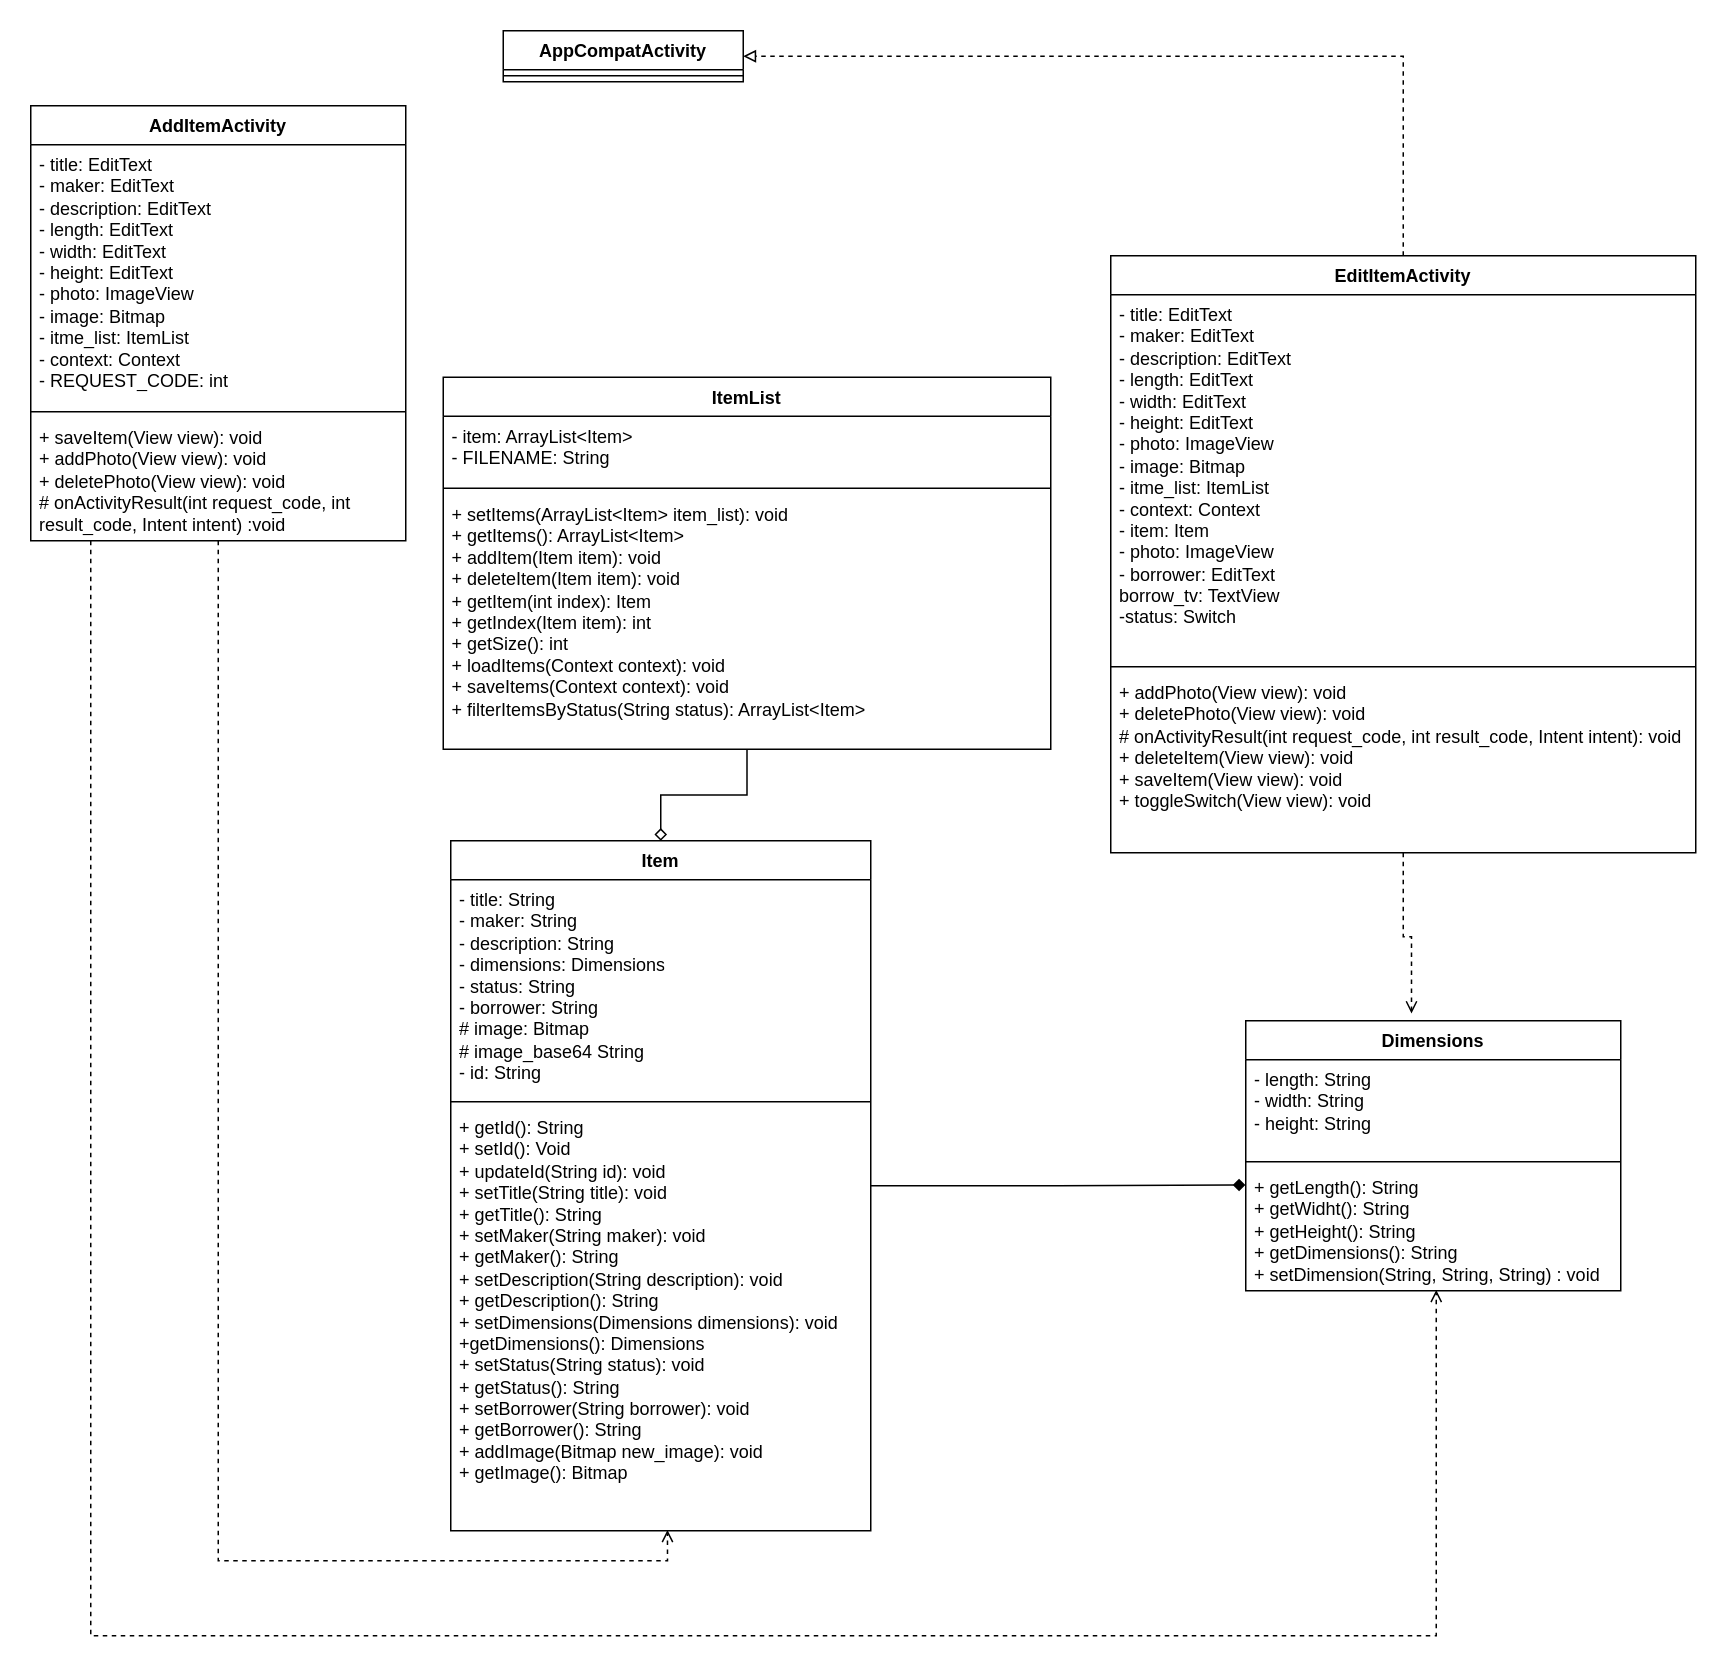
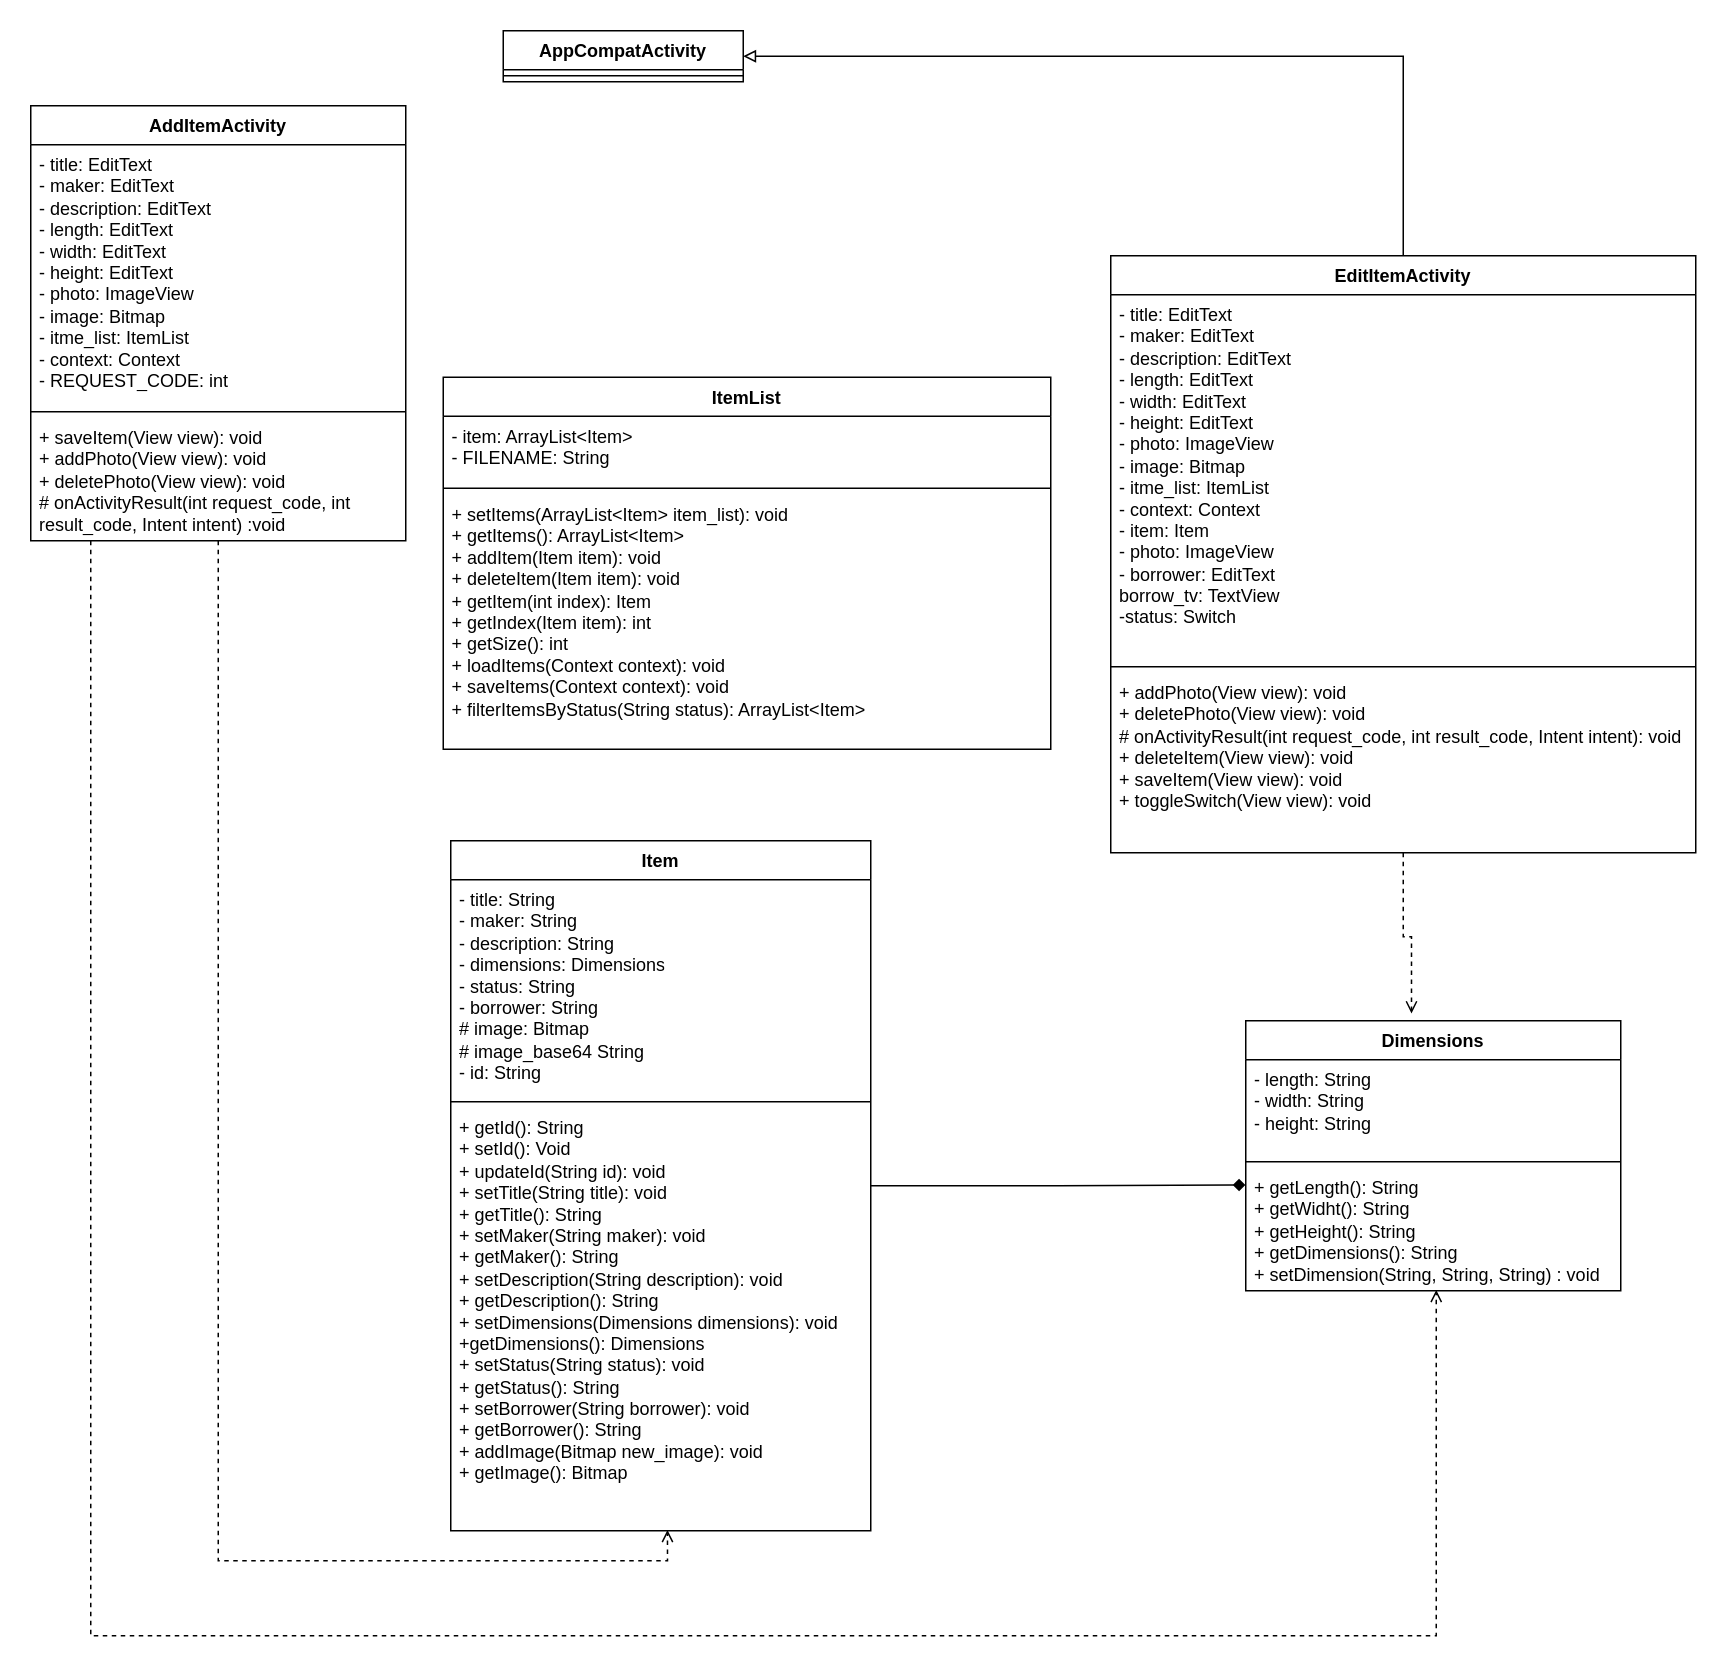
- <mxCell id="13" style="edgeStyle=orthogonalEdgeStyle;rounded=0;orthogonalLoop=1;jettySize=auto;html=1;exitX=0.5;exitY=0;exitDx=0;exitDy=0;entryX=1;entryY=0.5;entryDx=0;entryDy=0;endArrow=block;endFill=0;dashed=1;" parent="1" source="14" target="2" edge="1"><mxGeometry relative="1" as="geometry" /></mxCell>
+ <mxCell id="13" style="edgeStyle=orthogonalEdgeStyle;rounded=0;orthogonalLoop=1;jettySize=auto;html=1;exitX=0.5;exitY=0;exitDx=0;exitDy=0;entryX=1;entryY=0.5;entryDx=0;entryDy=0;endArrow=block;endFill=0;" parent="1" source="14" target="2" edge="1"><mxGeometry relative="1" as="geometry" /></mxCell>
- <mxCell id="8" style="edgeStyle=orthogonalEdgeStyle;rounded=0;orthogonalLoop=1;jettySize=auto;html=1;entryX=0.5;entryY=0;entryDx=0;entryDy=0;endArrow=diamond;endFill=0;" parent="1" source="9" target="18" edge="1"><mxGeometry relative="1" as="geometry" /></mxCell>
